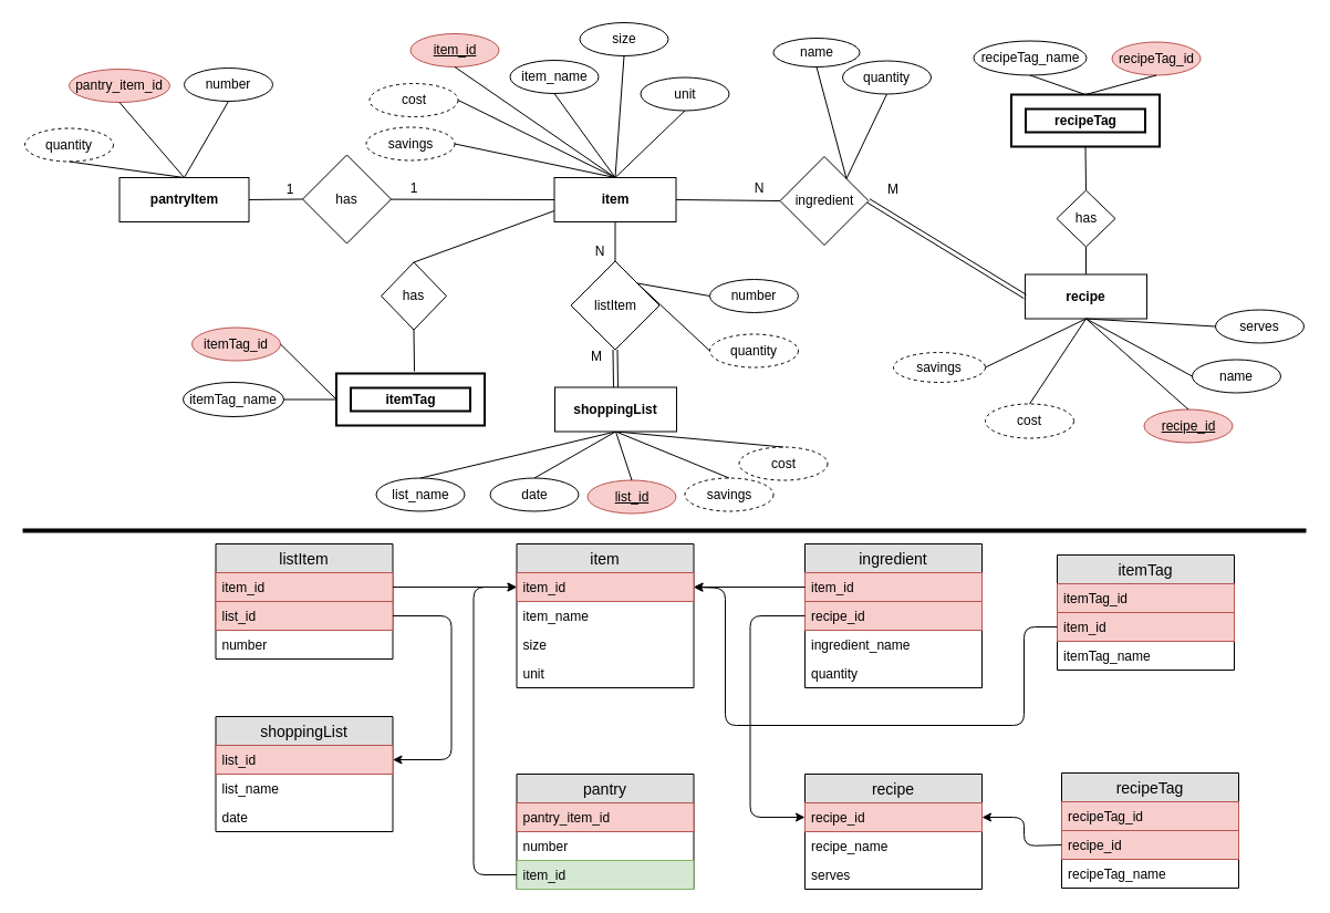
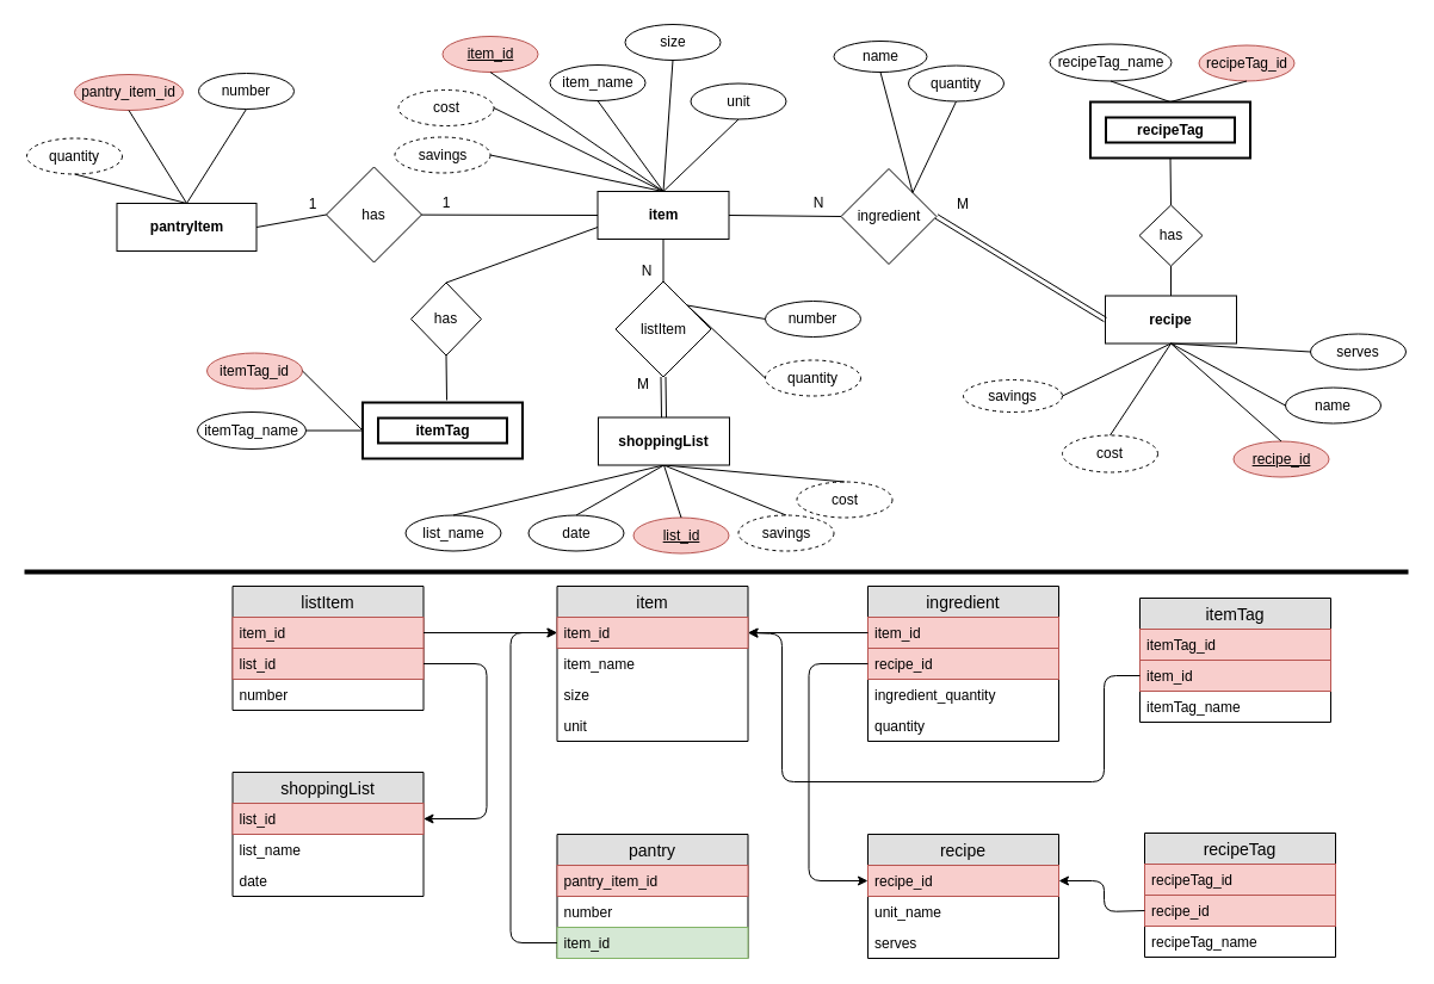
- <mxCell id="4" value="pantryItem" style="rounded=0;whiteSpace=wrap;html=1;fontStyle=1" parent="1" vertex="1"><mxGeometry x="107.5" y="160" width="117" height="40" as="geometry" /></mxCell>
+ <mxCell id="4" value="pantryItem" style="rounded=0;whiteSpace=wrap;html=1;fontStyle=1" parent="1" vertex="1"><mxGeometry x="97.5" y="170" width="117" height="40" as="geometry" /></mxCell>
- <mxCell id="83" value="ingredient_name" style="text;strokeColor=none;fillColor=none;spacingLeft=4;spacingRight=4;overflow=hidden;rotatable=0;points=[[0,0.5],[1,0.5]];portConstraint=eastwest;fontSize=12;" vertex="1" parent="80"><mxGeometry y="78" width="160" height="26" as="geometry" /></mxCell>
+ <mxCell id="83" value="ingredient_quantity" style="text;strokeColor=none;fillColor=none;spacingLeft=4;spacingRight=4;overflow=hidden;rotatable=0;points=[[0,0.5],[1,0.5]];portConstraint=eastwest;fontSize=12;" vertex="1" parent="80"><mxGeometry y="78" width="160" height="26" as="geometry" /></mxCell>
- <mxCell id="72" value="recipe_name" style="text;strokeColor=none;fillColor=none;spacingLeft=4;spacingRight=4;overflow=hidden;rotatable=0;points=[[0,0.5],[1,0.5]];portConstraint=eastwest;fontSize=12;" vertex="1" parent="70"><mxGeometry y="52" width="160" height="26" as="geometry" /></mxCell>
+ <mxCell id="72" value="unit_name" style="text;strokeColor=none;fillColor=none;spacingLeft=4;spacingRight=4;overflow=hidden;rotatable=0;points=[[0,0.5],[1,0.5]];portConstraint=eastwest;fontSize=12;" vertex="1" parent="70"><mxGeometry y="52" width="160" height="26" as="geometry" /></mxCell>
